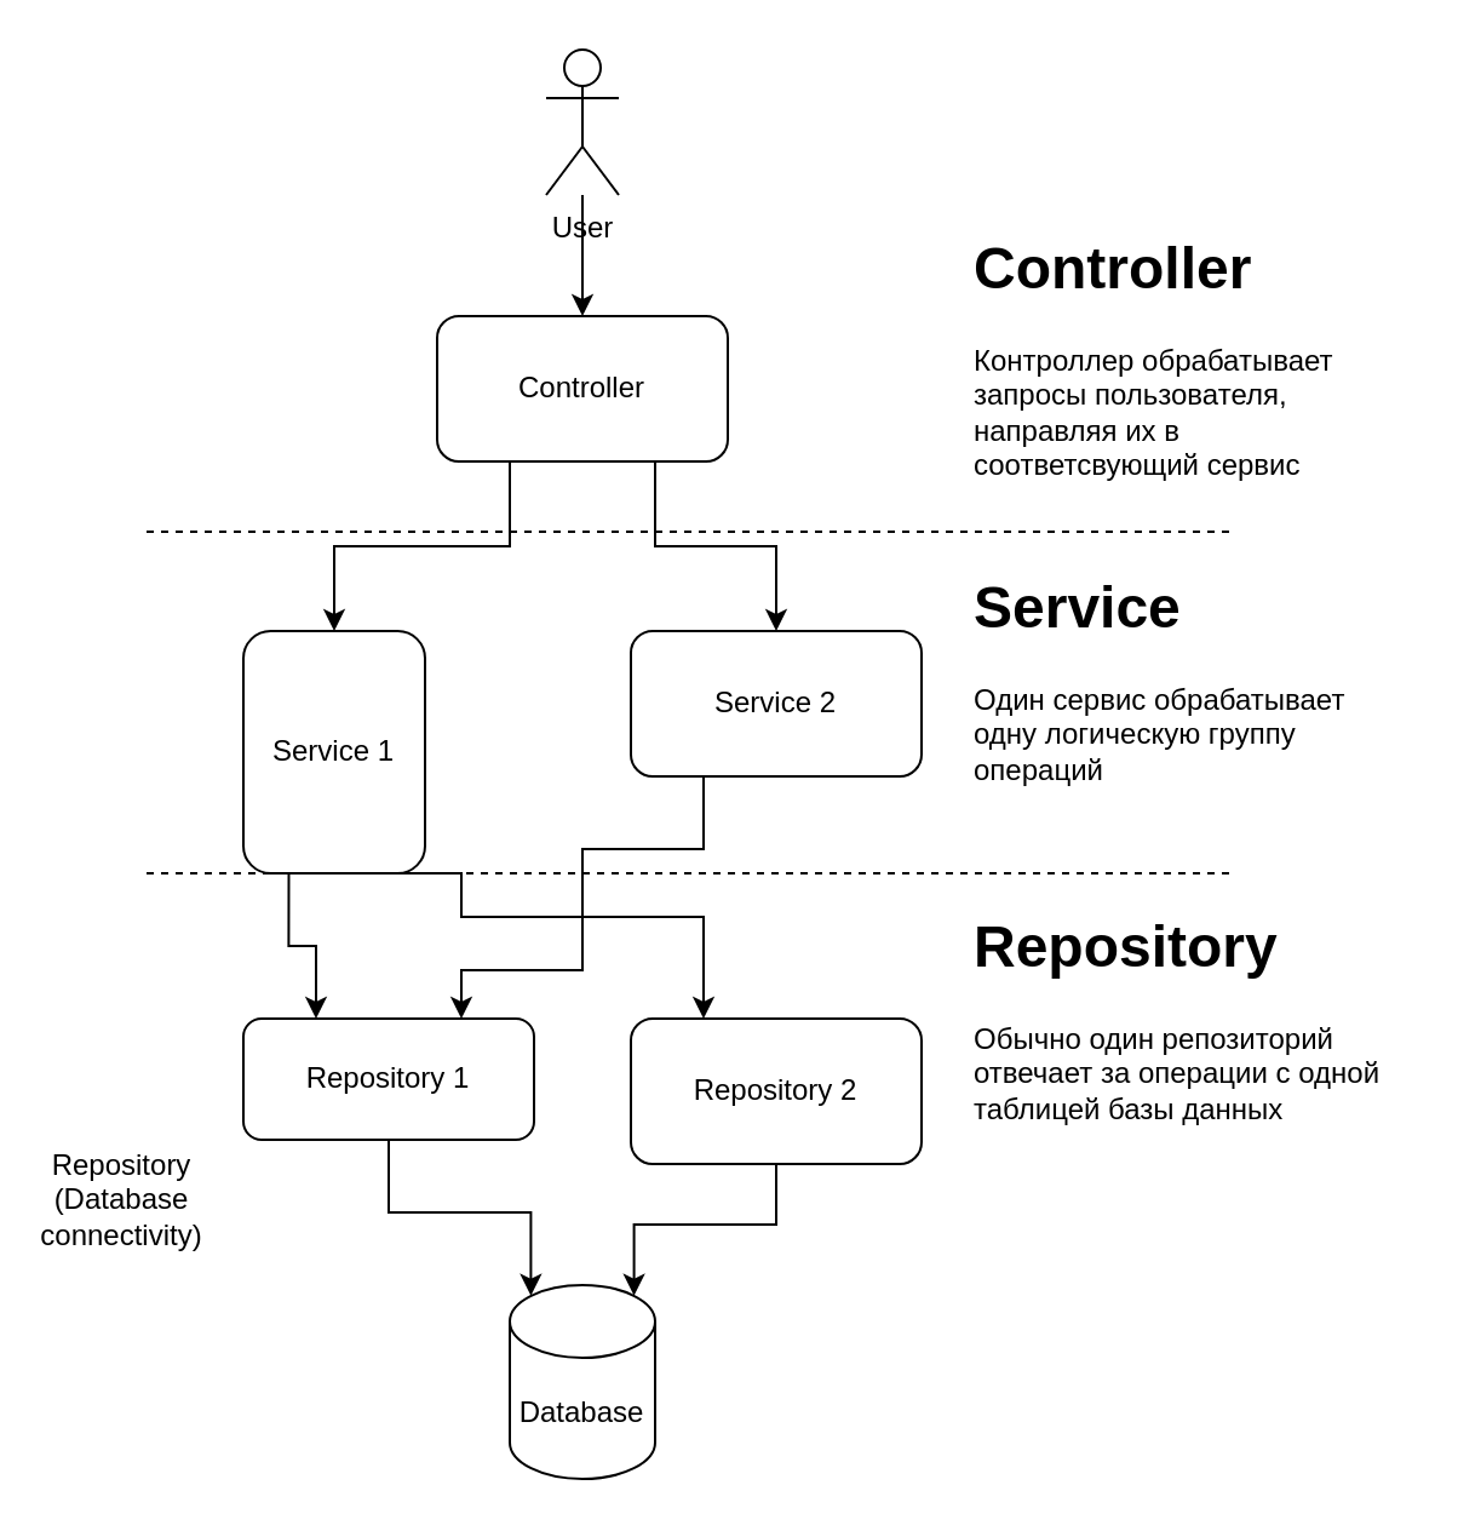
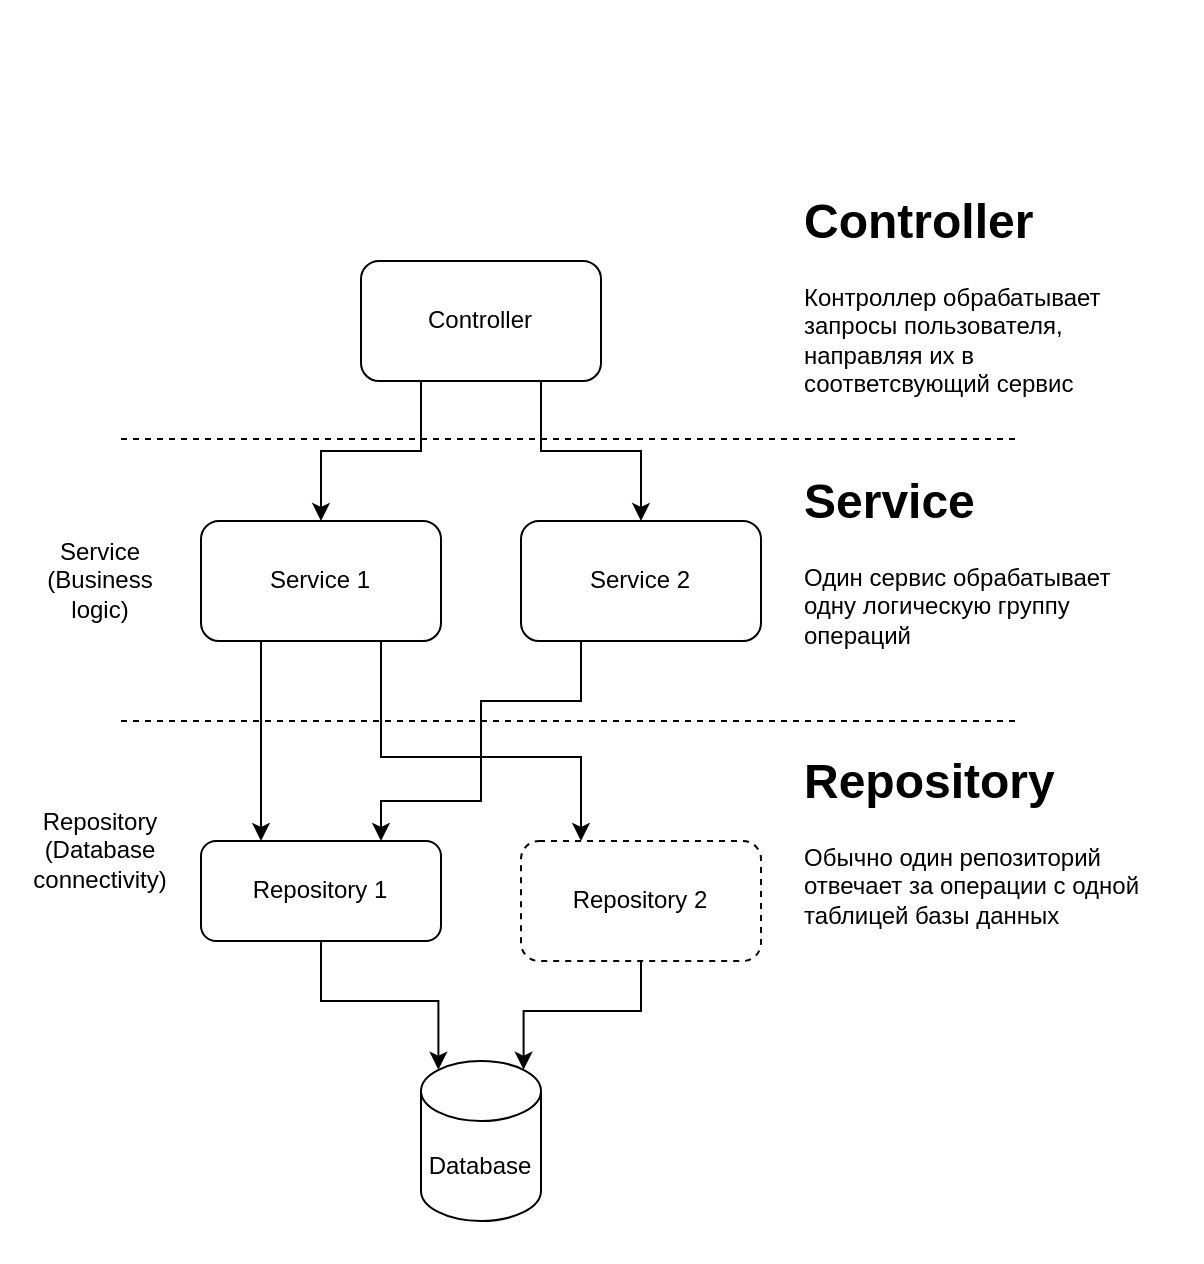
- <mxCell id="21" value="User" style="shape=umlActor;verticalLabelPosition=bottom;verticalAlign=top;html=1;outlineConnect=0;" vertex="1" parent="1"><mxGeometry x="225" y="20" width="30" height="60" as="geometry" /></mxCell>
- <mxCell id="20" style="edgeStyle=orthogonalEdgeStyle;rounded=0;orthogonalLoop=1;jettySize=auto;html=1;entryX=0.5;entryY=0;entryDx=0;entryDy=0;" edge="1" parent="1" source="21" target="8"><mxGeometry relative="1" as="geometry" /></mxCell>
+ <mxCell id="4" value="Service (Business logic)" style="text;html=1;align=center;verticalAlign=middle;whiteSpace=wrap;rounded=0;" vertex="1" parent="1"><mxGeometry x="20" y="275" width="60" height="30" as="geometry" /></mxCell>
- <mxCell id="11" value="Service 1" style="rounded=1;whiteSpace=wrap;html=1;" vertex="1" parent="1"><mxGeometry x="100" y="260" width="75" height="100" as="geometry" /></mxCell>
+ <mxCell id="11" value="Service 1" style="rounded=1;whiteSpace=wrap;html=1;" vertex="1" parent="1"><mxGeometry x="100" y="260" width="120" height="60" as="geometry" /></mxCell>
- <mxCell id="16" value="Repository 2" style="rounded=1;whiteSpace=wrap;html=1;" vertex="1" parent="1"><mxGeometry x="260" y="420" width="120" height="60" as="geometry" /></mxCell>
+ <mxCell id="16" value="Repository 2" style="rounded=1;whiteSpace=wrap;html=1;dashed=1;" vertex="1" parent="1"><mxGeometry x="260" y="420" width="120" height="60" as="geometry" /></mxCell>
- <mxCell id="5" value="Repository (Database connectivity)" style="text;html=1;align=center;verticalAlign=middle;whiteSpace=wrap;rounded=0;" vertex="1" parent="1"><mxGeometry x="20" y="480" width="60" height="30" as="geometry" /></mxCell>
+ <mxCell id="5" value="Repository (Database connectivity)" style="text;html=1;align=center;verticalAlign=middle;whiteSpace=wrap;rounded=0;" vertex="1" parent="1"><mxGeometry x="20" y="410" width="60" height="30" as="geometry" /></mxCell>
